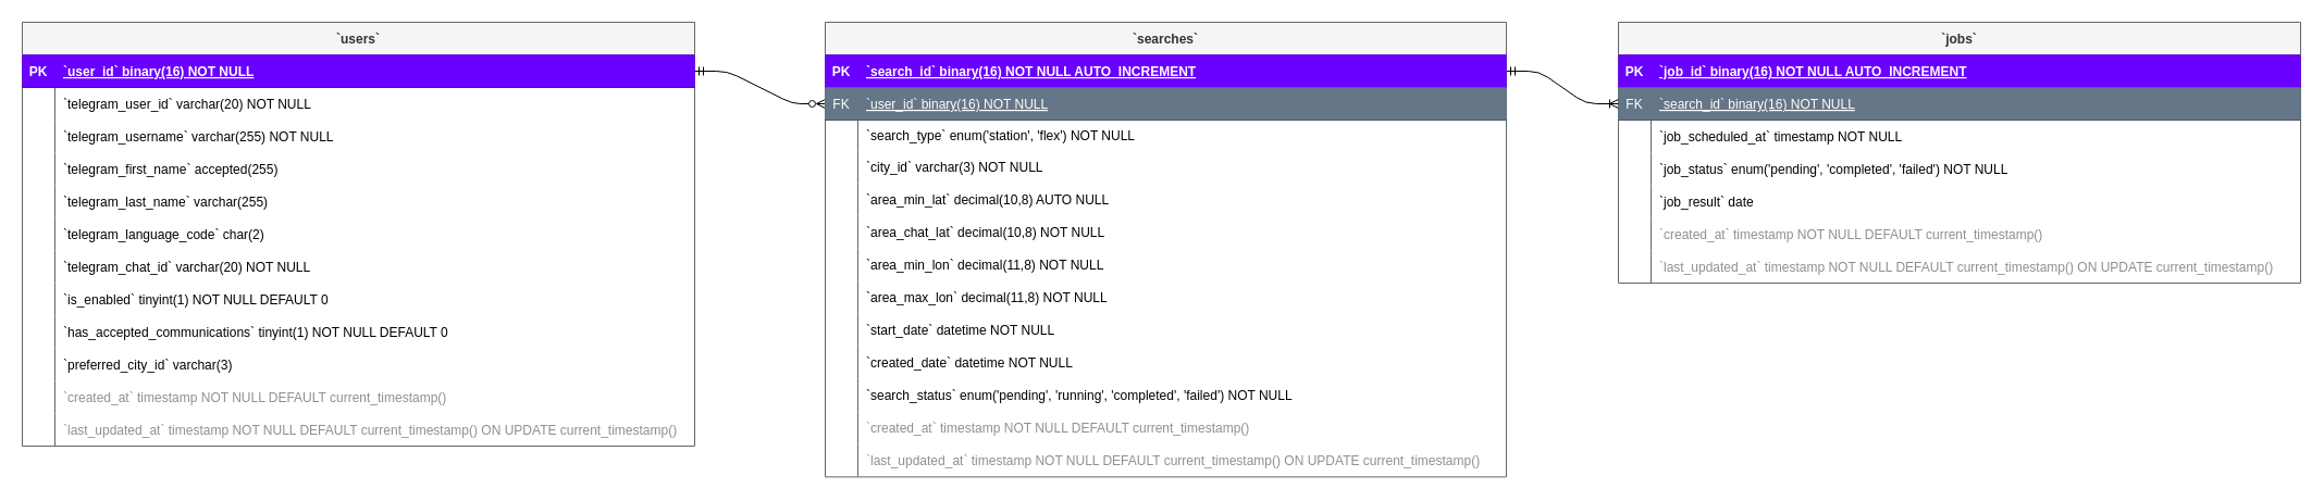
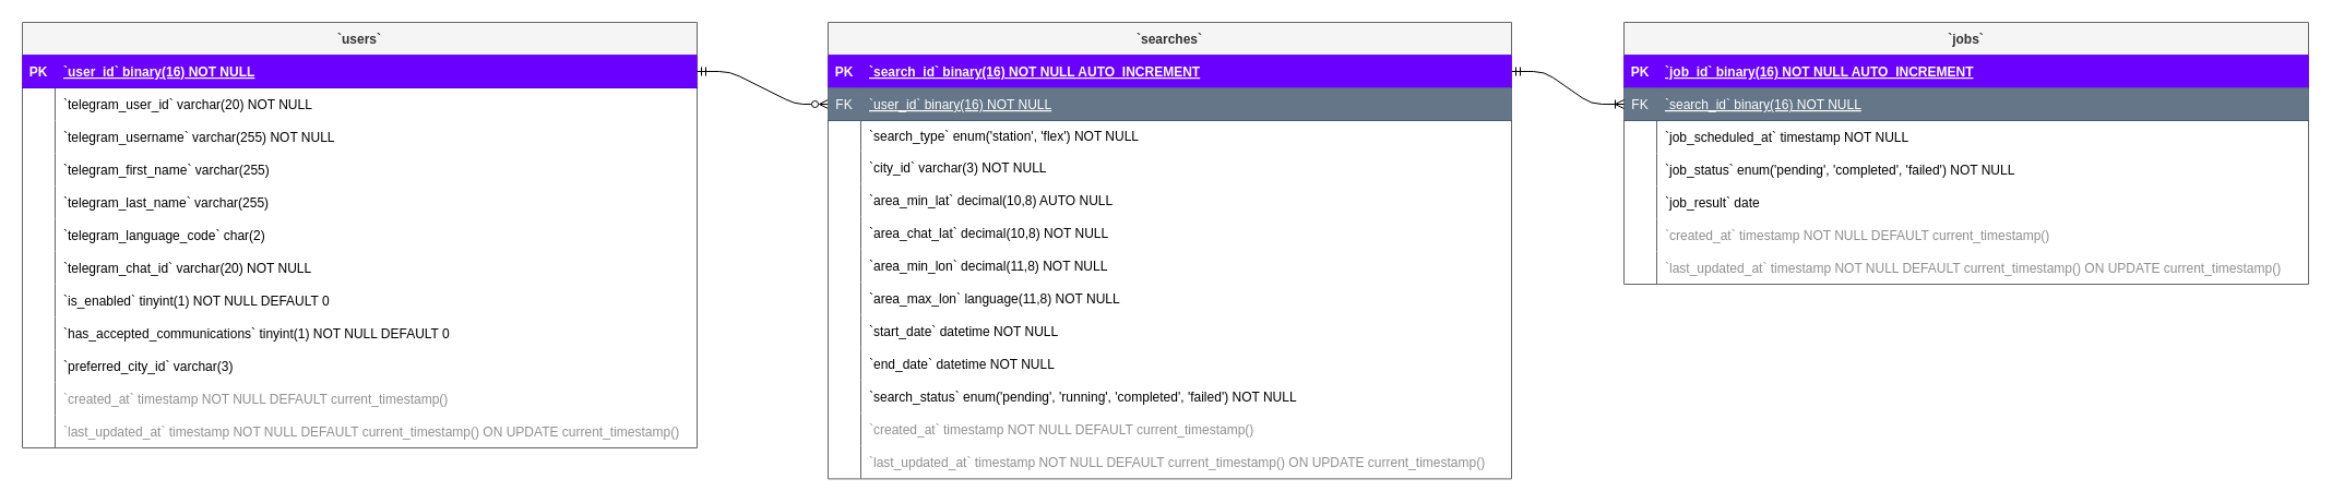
- <mxCell id="14" value="`telegram_first_name` accepted(255)" style="shape=partialRectangle;overflow=hidden;connectable=0;fillColor=none;align=left;top=0;left=0;bottom=0;right=0;spacingLeft=6;" parent="12" vertex="1"><mxGeometry x="30" width="588" height="30" as="geometry"><mxRectangle width="588" height="30" as="alternateBounds" /></mxGeometry></mxCell>
+ <mxCell id="14" value="`telegram_first_name` varchar(255)" style="shape=partialRectangle;overflow=hidden;connectable=0;fillColor=none;align=left;top=0;left=0;bottom=0;right=0;spacingLeft=6;" parent="12" vertex="1"><mxGeometry x="30" width="588" height="30" as="geometry"><mxRectangle width="588" height="30" as="alternateBounds" /></mxGeometry></mxCell>
- <mxCell id="89" value="`area_max_lon` decimal(11,8) NOT NULL" style="shape=partialRectangle;overflow=hidden;connectable=0;fillColor=none;align=left;top=0;left=0;bottom=0;right=0;spacingLeft=6;" parent="87" vertex="1"><mxGeometry x="30" width="596" height="30" as="geometry"><mxRectangle width="596" height="30" as="alternateBounds" /></mxGeometry></mxCell>
+ <mxCell id="89" value="`area_max_lon` language(11,8) NOT NULL" style="shape=partialRectangle;overflow=hidden;connectable=0;fillColor=none;align=left;top=0;left=0;bottom=0;right=0;spacingLeft=6;" parent="87" vertex="1"><mxGeometry x="30" width="596" height="30" as="geometry"><mxRectangle width="596" height="30" as="alternateBounds" /></mxGeometry></mxCell>
- <mxCell id="95" value="`created_date` datetime NOT NULL" style="shape=partialRectangle;overflow=hidden;connectable=0;fillColor=none;align=left;top=0;left=0;bottom=0;right=0;spacingLeft=6;" parent="93" vertex="1"><mxGeometry x="30" width="596" height="30" as="geometry"><mxRectangle width="596" height="30" as="alternateBounds" /></mxGeometry></mxCell>
+ <mxCell id="95" value="`end_date` datetime NOT NULL" style="shape=partialRectangle;overflow=hidden;connectable=0;fillColor=none;align=left;top=0;left=0;bottom=0;right=0;spacingLeft=6;" parent="93" vertex="1"><mxGeometry x="30" width="596" height="30" as="geometry"><mxRectangle width="596" height="30" as="alternateBounds" /></mxGeometry></mxCell>
